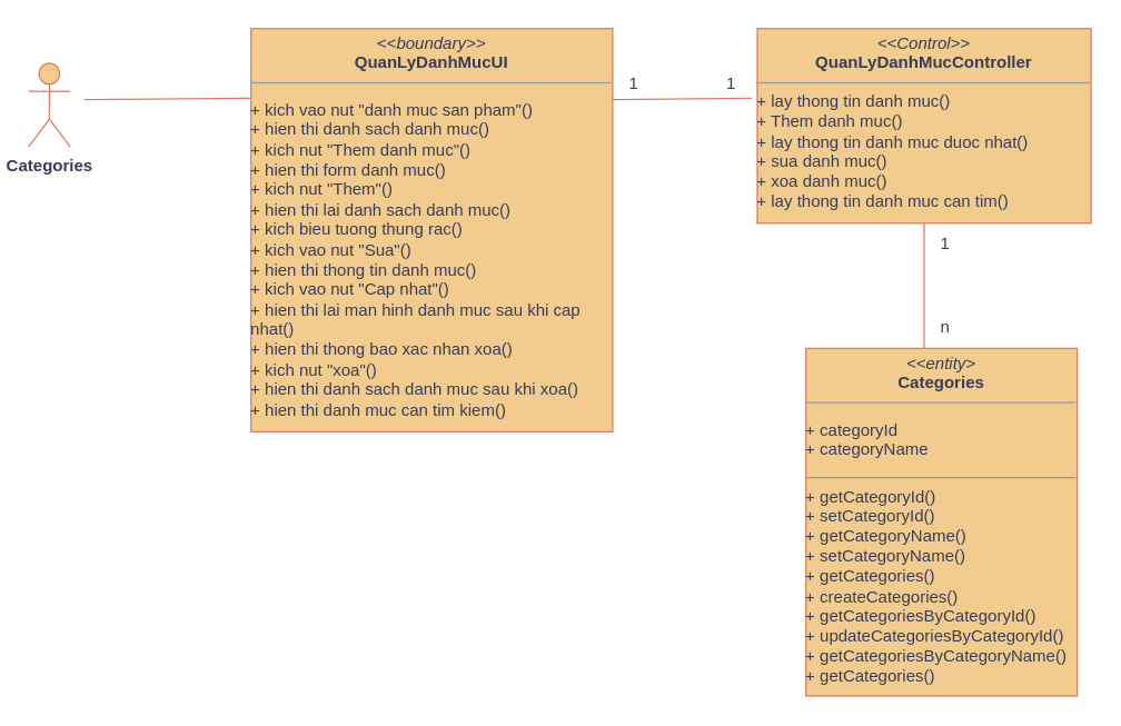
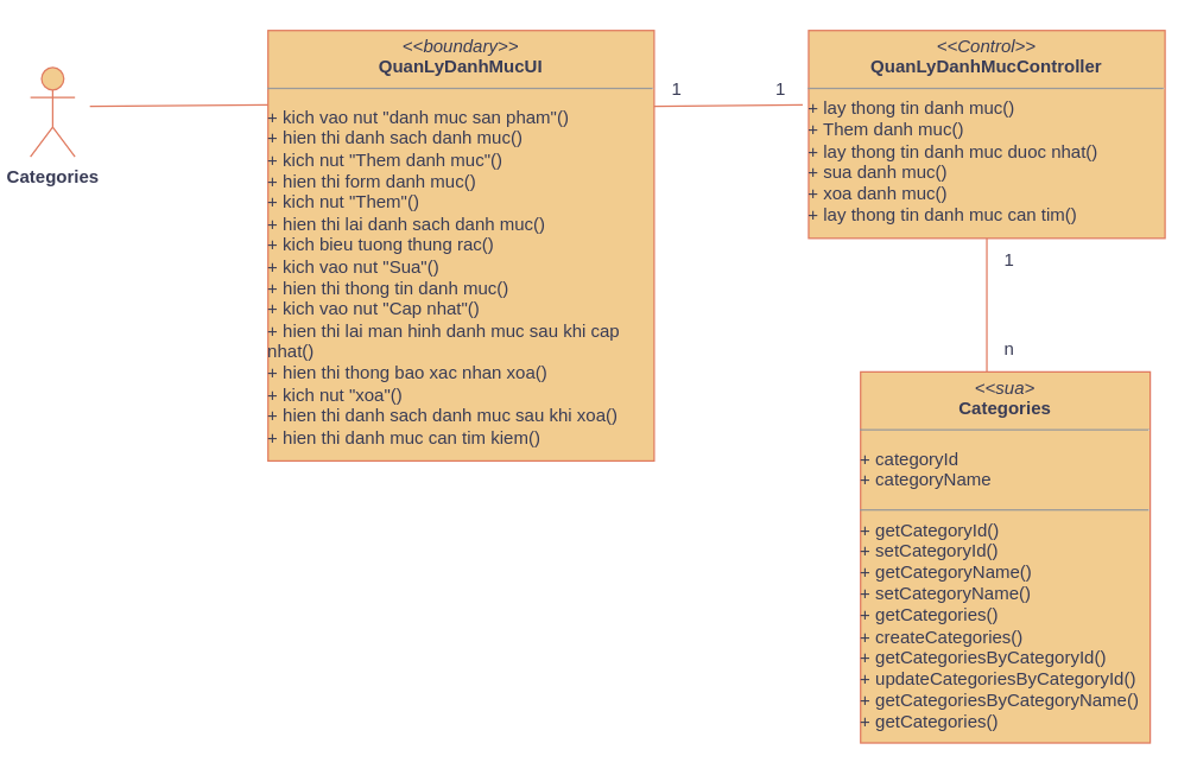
- <mxCell id="8" value="&lt;p style=&quot;margin:0px;margin-top:4px;text-align:center;&quot;&gt;&lt;i&gt;&amp;lt;&amp;lt;entity&amp;gt;&lt;/i&gt;&lt;br&gt;&lt;b&gt;Categories&lt;/b&gt;&lt;/p&gt;&lt;hr size=&quot;1&quot;&gt;&lt;p style=&quot;&quot; dir=&quot;auto&quot;&gt;&lt;span style=&quot;white-space: pre-wrap;&quot;&gt;+ categoryId&lt;br/&gt;+ categoryName&lt;/span&gt;&lt;/p&gt;&lt;hr size=&quot;1&quot;&gt;&lt;div&gt;&lt;div&gt;+ getCategoryId()&lt;/div&gt;&lt;div&gt;+ setCategoryId()&lt;/div&gt;&lt;div&gt;+ getCategoryName()&lt;/div&gt;&lt;div&gt;+ setCategoryName()&lt;/div&gt;&lt;div&gt;+ getCategories()&lt;/div&gt;&lt;div&gt;+ createCategories()&lt;/div&gt;&lt;div&gt;+ getCategoriesByCategoryId()&lt;/div&gt;&lt;div&gt;+ updateCategoriesByCategoryId()&lt;/div&gt;&lt;div&gt;+ getCategoriesByCategoryName()&lt;/div&gt;&lt;div&gt;+ getCategories()&lt;/div&gt;&lt;/div&gt;&lt;div&gt;&lt;br&gt;&lt;/div&gt;&lt;div&gt;&lt;br&gt;&lt;p style=&quot;white-space: pre-wrap;&quot; dir=&quot;auto&quot;&gt;&lt;br&gt;&lt;/p&gt;&lt;/div&gt;" style="verticalAlign=top;align=left;overflow=fill;fontSize=12;fontFamily=Helvetica;html=1;rounded=0;shadow=0;comic=0;labelBackgroundColor=none;strokeWidth=1;fillColor=#F2CC8F;strokeColor=#E07A5F;fontColor=#393C56;" vertex="1" parent="1"><mxGeometry x="579" y="250" width="195" height="250" as="geometry" /></mxCell>
+ <mxCell id="8" value="&lt;p style=&quot;margin:0px;margin-top:4px;text-align:center;&quot;&gt;&lt;i&gt;&amp;lt;&amp;lt;sua&amp;gt;&lt;/i&gt;&lt;br&gt;&lt;b&gt;Categories&lt;/b&gt;&lt;/p&gt;&lt;hr size=&quot;1&quot;&gt;&lt;p style=&quot;&quot; dir=&quot;auto&quot;&gt;&lt;span style=&quot;white-space: pre-wrap;&quot;&gt;+ categoryId&lt;br/&gt;+ categoryName&lt;/span&gt;&lt;/p&gt;&lt;hr size=&quot;1&quot;&gt;&lt;div&gt;&lt;div&gt;+ getCategoryId()&lt;/div&gt;&lt;div&gt;+ setCategoryId()&lt;/div&gt;&lt;div&gt;+ getCategoryName()&lt;/div&gt;&lt;div&gt;+ setCategoryName()&lt;/div&gt;&lt;div&gt;+ getCategories()&lt;/div&gt;&lt;div&gt;+ createCategories()&lt;/div&gt;&lt;div&gt;+ getCategoriesByCategoryId()&lt;/div&gt;&lt;div&gt;+ updateCategoriesByCategoryId()&lt;/div&gt;&lt;div&gt;+ getCategoriesByCategoryName()&lt;/div&gt;&lt;div&gt;+ getCategories()&lt;/div&gt;&lt;/div&gt;&lt;div&gt;&lt;br&gt;&lt;/div&gt;&lt;div&gt;&lt;br&gt;&lt;p style=&quot;white-space: pre-wrap;&quot; dir=&quot;auto&quot;&gt;&lt;br&gt;&lt;/p&gt;&lt;/div&gt;" style="verticalAlign=top;align=left;overflow=fill;fontSize=12;fontFamily=Helvetica;html=1;rounded=0;shadow=0;comic=0;labelBackgroundColor=none;strokeWidth=1;fillColor=#F2CC8F;strokeColor=#E07A5F;fontColor=#393C56;" vertex="1" parent="1"><mxGeometry x="579" y="250" width="195" height="250" as="geometry" /></mxCell>
